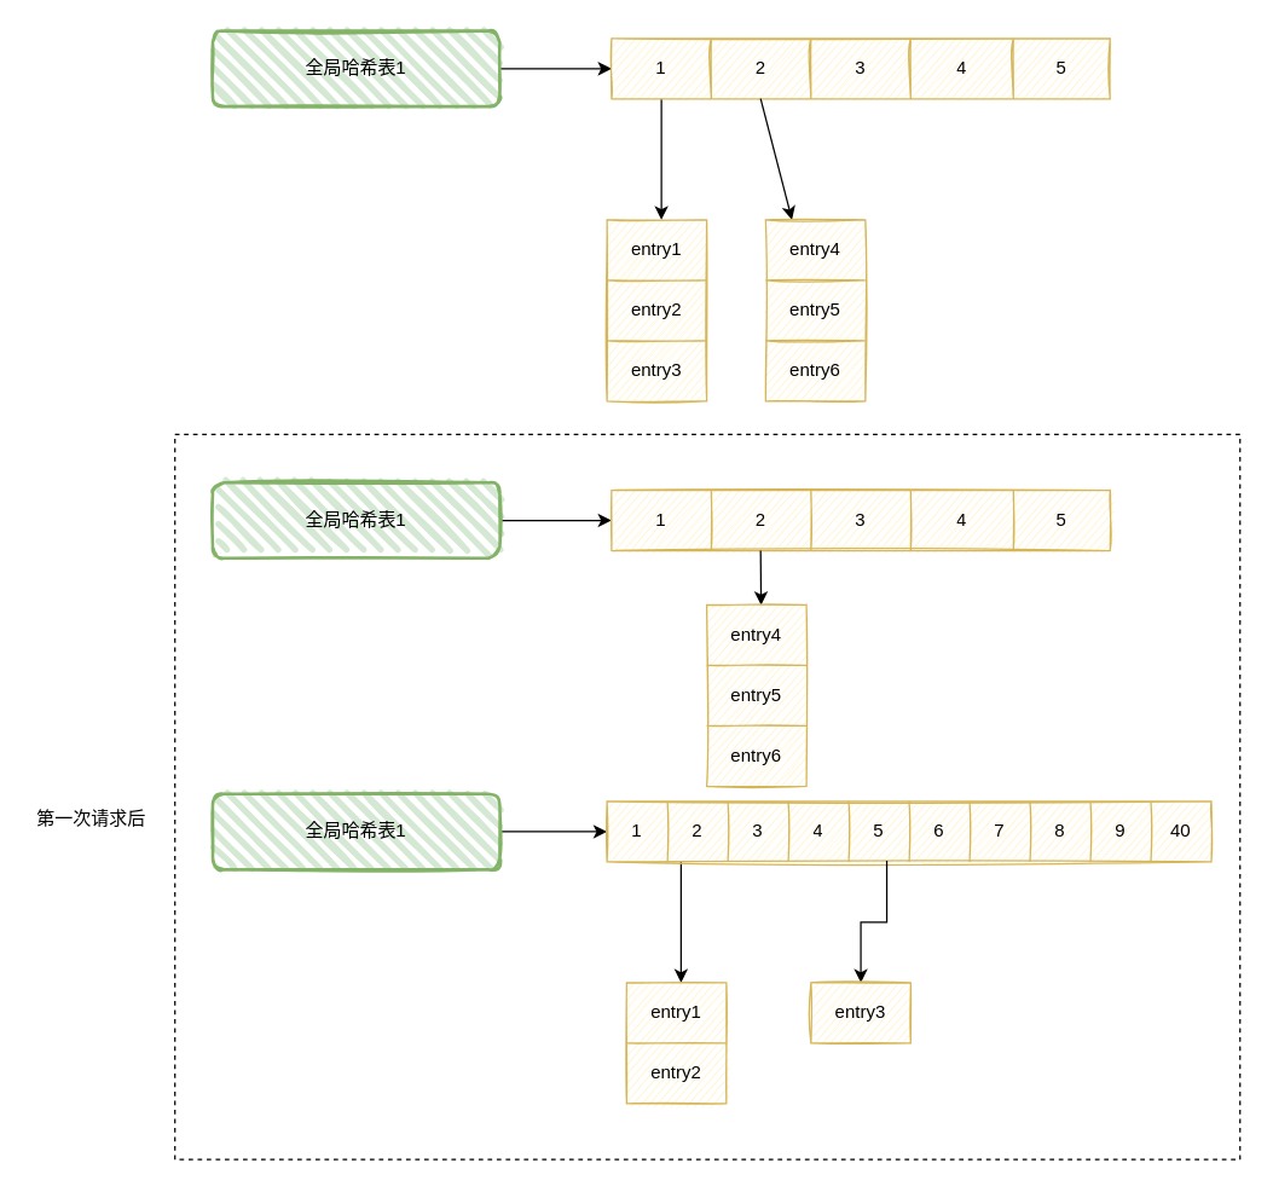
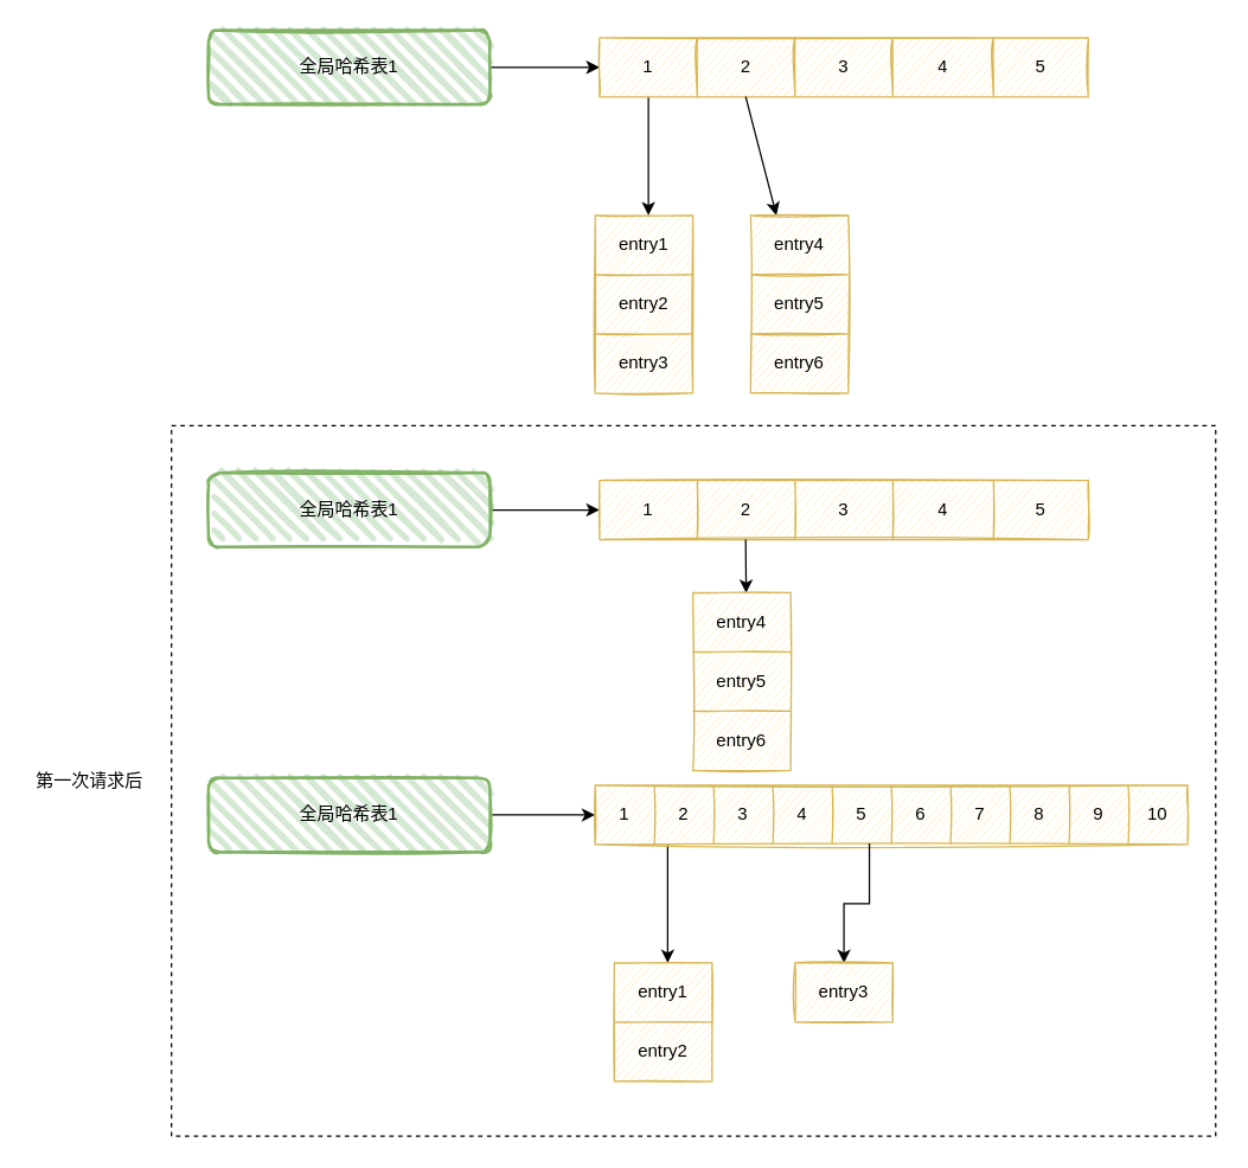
- <mxCell id="36" value="第一次请求后" style="text;html=1;strokeColor=none;fillColor=none;align=center;verticalAlign=middle;whiteSpace=wrap;rounded=0;sketch=0;" parent="1" vertex="1"><mxGeometry x="20" y="527" width="80" height="30" as="geometry" /></mxCell>
+ <mxCell id="36" value="第一次请求后" style="text;html=1;strokeColor=none;fillColor=none;align=center;verticalAlign=middle;whiteSpace=wrap;rounded=0;sketch=0;" parent="1" vertex="1"><mxGeometry y="512" width="80" height="30" as="geometry" x="20" /></mxCell>
- <mxCell id="60" value="40" style="shape=partialRectangle;html=1;whiteSpace=wrap;connectable=0;fillColor=none;top=0;left=0;bottom=0;right=0;overflow=hidden;" parent="50" vertex="1"><mxGeometry x="360" width="40" height="40" as="geometry"><mxRectangle width="40" height="40" as="alternateBounds" /></mxGeometry></mxCell>
+ <mxCell id="60" value="10" style="shape=partialRectangle;html=1;whiteSpace=wrap;connectable=0;fillColor=none;top=0;left=0;bottom=0;right=0;overflow=hidden;" parent="50" vertex="1"><mxGeometry x="360" width="40" height="40" as="geometry"><mxRectangle width="40" height="40" as="alternateBounds" /></mxGeometry></mxCell>
